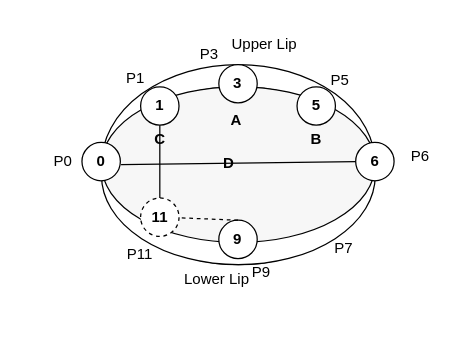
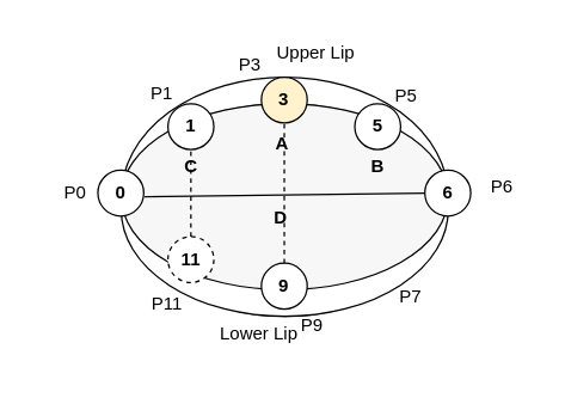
- <mxCell id="11" value="&lt;b&gt;3&lt;/b&gt;" style="ellipse;whiteSpace=wrap;html=1;aspect=fixed;" vertex="1" parent="2"><mxGeometry x="109.375" width="30.682" height="30.682" as="geometry" /></mxCell>
+ <mxCell id="11" value="&lt;b&gt;3&lt;/b&gt;" style="ellipse;whiteSpace=wrap;html=1;aspect=fixed;fillColor=#fff2cc;" vertex="1" parent="2"><mxGeometry x="109.375" width="30.682" height="30.682" as="geometry" /></mxCell>
- <mxCell id="14" value="" style="endArrow=none;html=1;rounded=0;exitX=0.5;exitY=0;exitDx=0;exitDy=0;entryX=0.5;entryY=1;entryDx=0;entryDy=0;dashed=0;" edge="1" parent="2" source="9" target="8"><mxGeometry width="50" height="50" relative="1" as="geometry"><mxPoint x="-15.625" y="142.222" as="sourcePoint" /><mxPoint x="62.5" y="53.333" as="targetPoint" /></mxGeometry></mxCell>
+ <mxCell id="14" value="" style="endArrow=none;html=1;rounded=0;exitX=0.5;exitY=0;exitDx=0;exitDy=0;entryX=0.5;entryY=1;entryDx=0;entryDy=0;dashed=1;" edge="1" parent="2" source="9" target="8"><mxGeometry width="50" height="50" relative="1" as="geometry"><mxPoint x="-15.625" y="142.222" as="sourcePoint" /><mxPoint x="62.5" y="53.333" as="targetPoint" /></mxGeometry></mxCell>
- <mxCell id="19" value="&lt;b&gt;D&lt;/b&gt;" style="text;html=1;align=center;verticalAlign=middle;resizable=0;points=[];autosize=1;strokeColor=none;fillColor=none;" vertex="1" parent="2"><mxGeometry x="101.996" y="63.887" width="30" height="30" as="geometry" /></mxCell>
+ <mxCell id="19" value="&lt;b&gt;D&lt;/b&gt;" style="text;html=1;align=center;verticalAlign=middle;resizable=0;points=[];autosize=1;strokeColor=none;fillColor=none;" vertex="1" parent="2"><mxGeometry x="106.996" y="78.887" width="30" height="30" as="geometry" /></mxCell>
- <mxCell id="15" value="" style="endArrow=none;html=1;rounded=0;exitX=0.5;exitY=0;exitDx=0;exitDy=0;dashed=1;" edge="1" parent="2" source="10" target="9"><mxGeometry width="50" height="50" relative="1" as="geometry"><mxPoint x="124.219" y="97.778" as="sourcePoint" /><mxPoint x="124.219" y="44.444" as="targetPoint" /></mxGeometry></mxCell>
+ <mxCell id="15" value="" style="endArrow=none;html=1;rounded=0;exitX=0.5;exitY=0;exitDx=0;exitDy=0;entryX=0.5;entryY=1;entryDx=0;entryDy=0;dashed=1;" edge="1" parent="2" source="10" target="11"><mxGeometry width="50" height="50" relative="1" as="geometry"><mxPoint x="124.219" y="97.778" as="sourcePoint" /><mxPoint x="124.219" y="44.444" as="targetPoint" /></mxGeometry></mxCell>
